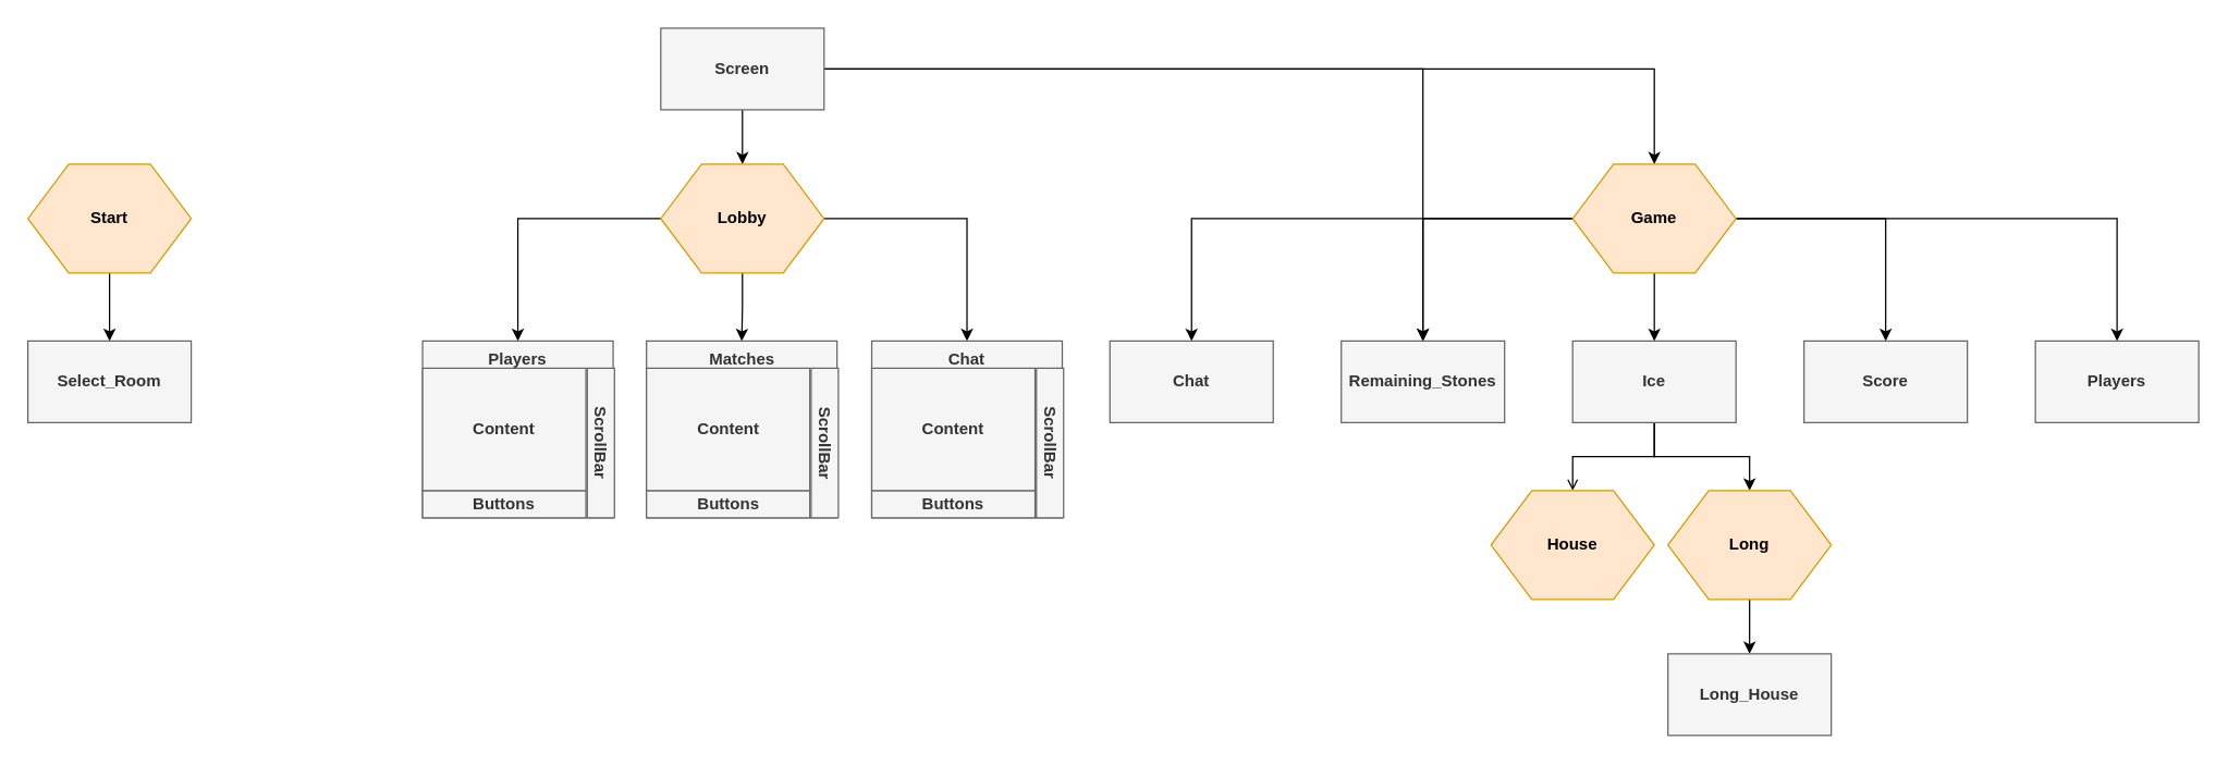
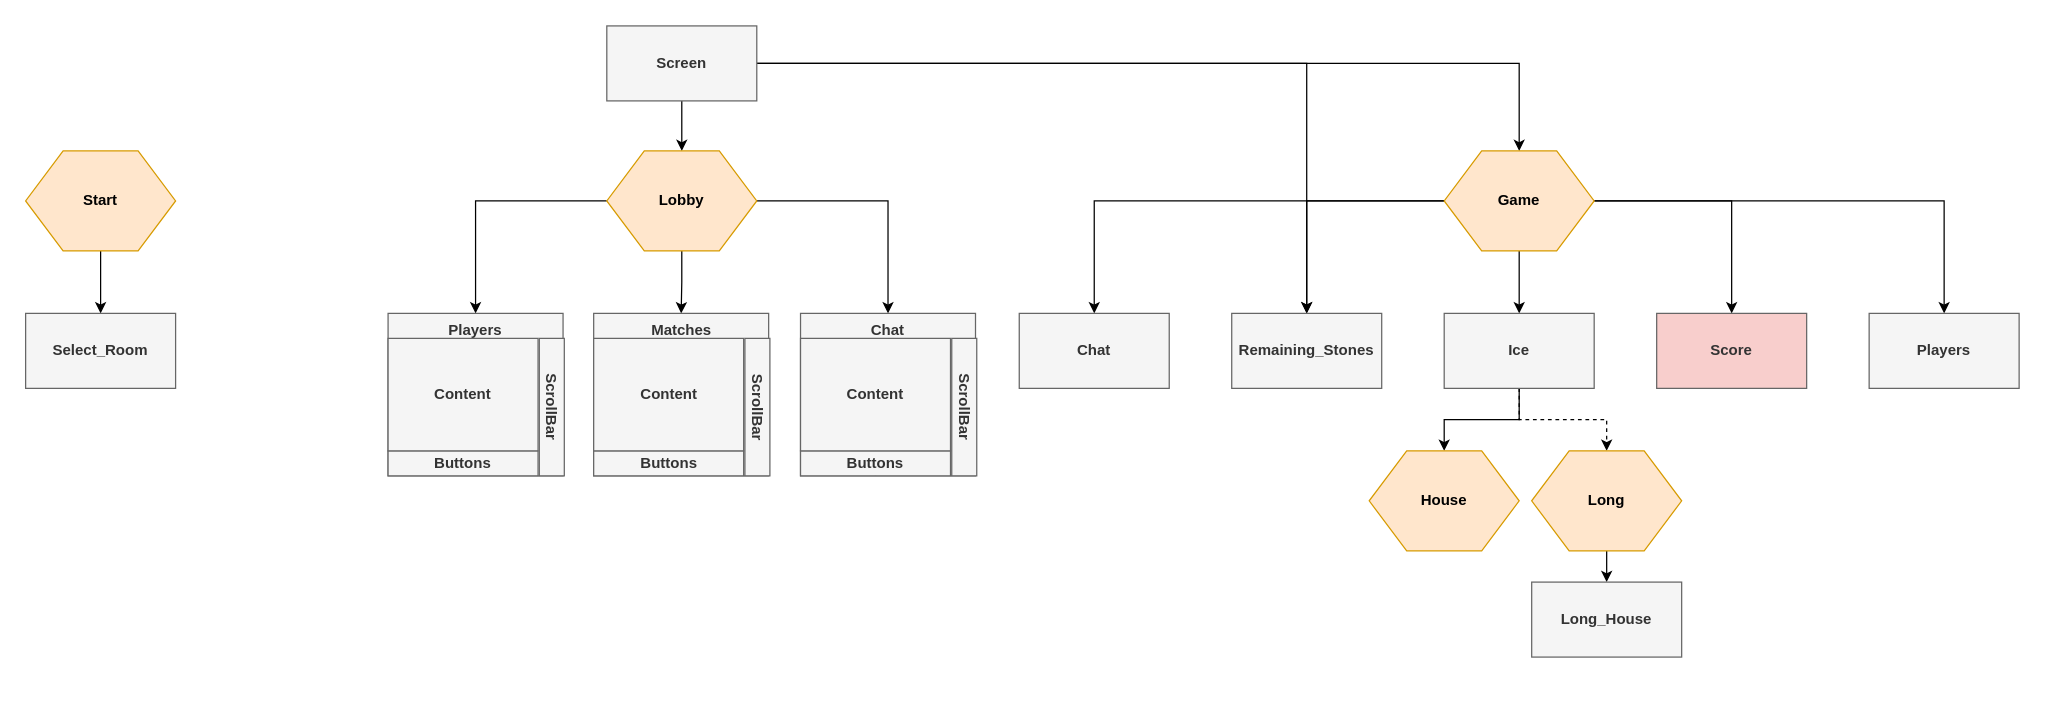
- <mxCell id="24" value="Score" style="rounded=0;whiteSpace=wrap;html=1;fillColor=#f5f5f5;strokeColor=#666666;fontColor=#333333;fontStyle=1" vertex="1" parent="1"><mxGeometry x="1325" y="250" width="120" height="60" as="geometry" /></mxCell>
+ <mxCell id="24" value="Score" style="rounded=0;whiteSpace=wrap;html=1;fillColor=#f8cecc;strokeColor=#666666;fontColor=#333333;fontStyle=1;" vertex="1" parent="1"><mxGeometry x="1325" y="250" width="120" height="60" as="geometry" /></mxCell>
- <mxCell id="19" style="edgeStyle=orthogonalEdgeStyle;rounded=0;orthogonalLoop=1;jettySize=auto;html=1;entryX=0.5;entryY=0;entryDx=0;entryDy=0;" edge="1" parent="1" source="20" target="23"><mxGeometry relative="1" as="geometry" /></mxCell>
+ <mxCell id="19" style="edgeStyle=orthogonalEdgeStyle;rounded=0;orthogonalLoop=1;jettySize=auto;html=1;entryX=0.5;entryY=0;entryDx=0;entryDy=0;dashed=1;" edge="1" parent="1" source="20" target="23"><mxGeometry relative="1" as="geometry" /></mxCell>
- <mxCell id="18" style="edgeStyle=orthogonalEdgeStyle;rounded=0;orthogonalLoop=1;jettySize=auto;html=1;endArrow=open;" edge="1" parent="1" source="20" target="21"><mxGeometry relative="1" as="geometry" /></mxCell>
+ <mxCell id="18" style="edgeStyle=orthogonalEdgeStyle;rounded=0;orthogonalLoop=1;jettySize=auto;html=1;" edge="1" parent="1" source="20" target="21"><mxGeometry relative="1" as="geometry" /></mxCell>
- <mxCell id="28" value="Long_House" style="rounded=0;whiteSpace=wrap;html=1;fillColor=#f5f5f5;strokeColor=#666666;fontColor=#333333;fontStyle=1" vertex="1" parent="1"><mxGeometry x="1225" y="480" width="120" height="60" as="geometry" /></mxCell>
+ <mxCell id="28" value="Long_House" style="rounded=0;whiteSpace=wrap;html=1;fillColor=#f5f5f5;strokeColor=#666666;fontColor=#333333;fontStyle=1" vertex="1" parent="1"><mxGeometry x="1225" y="465" width="120" height="60" as="geometry" /></mxCell>
